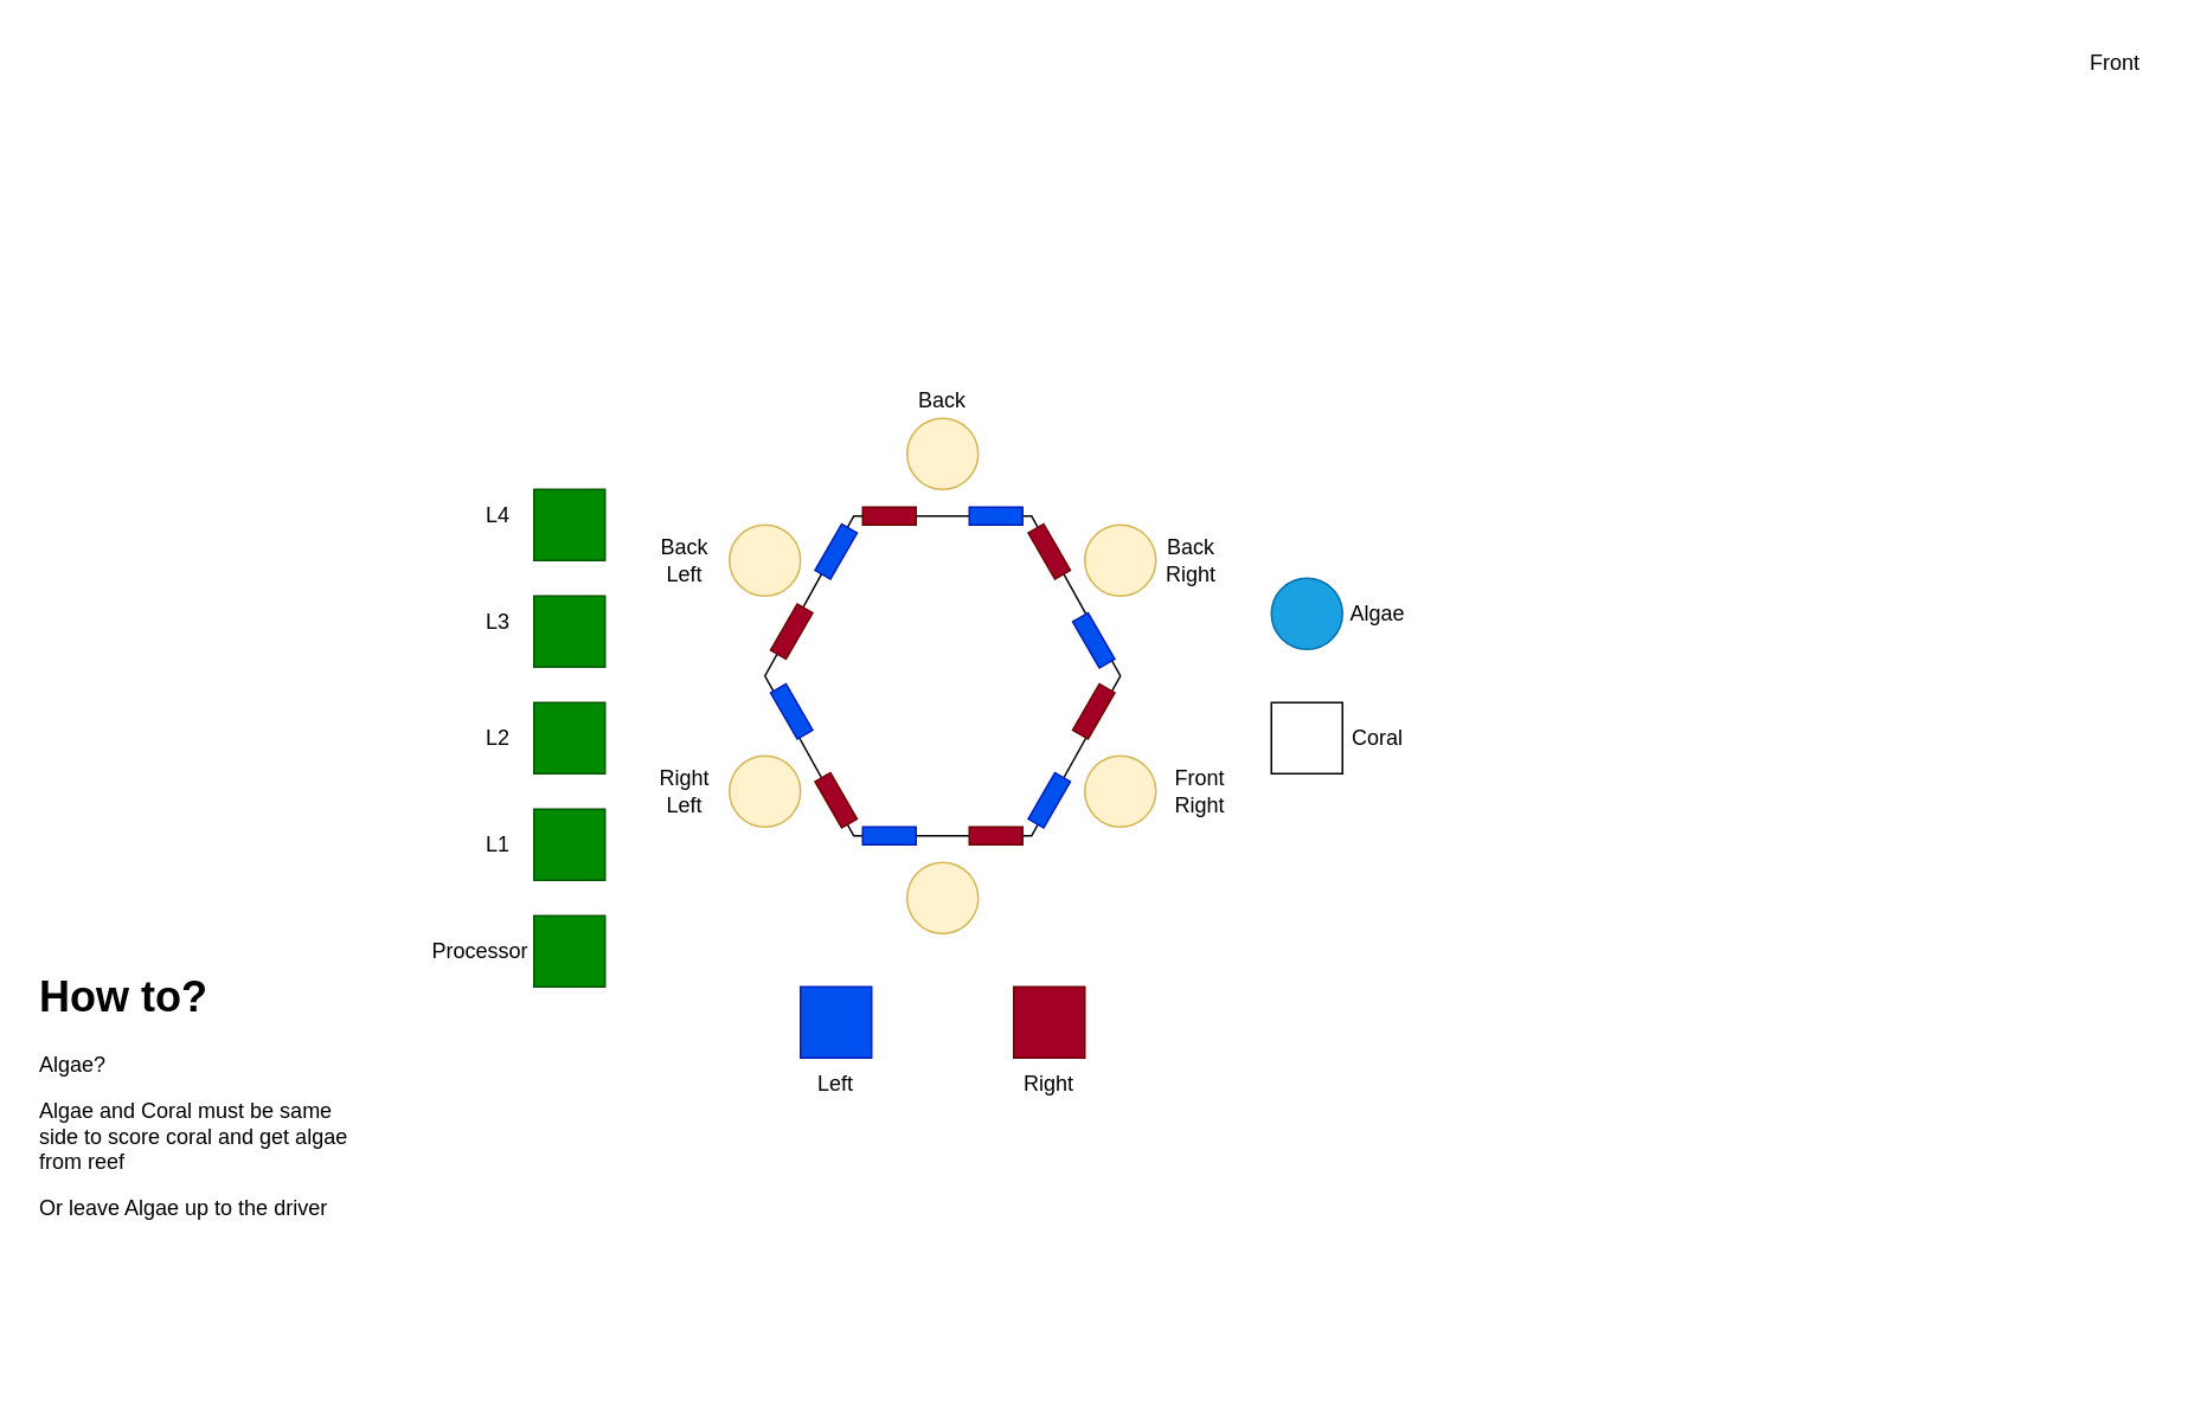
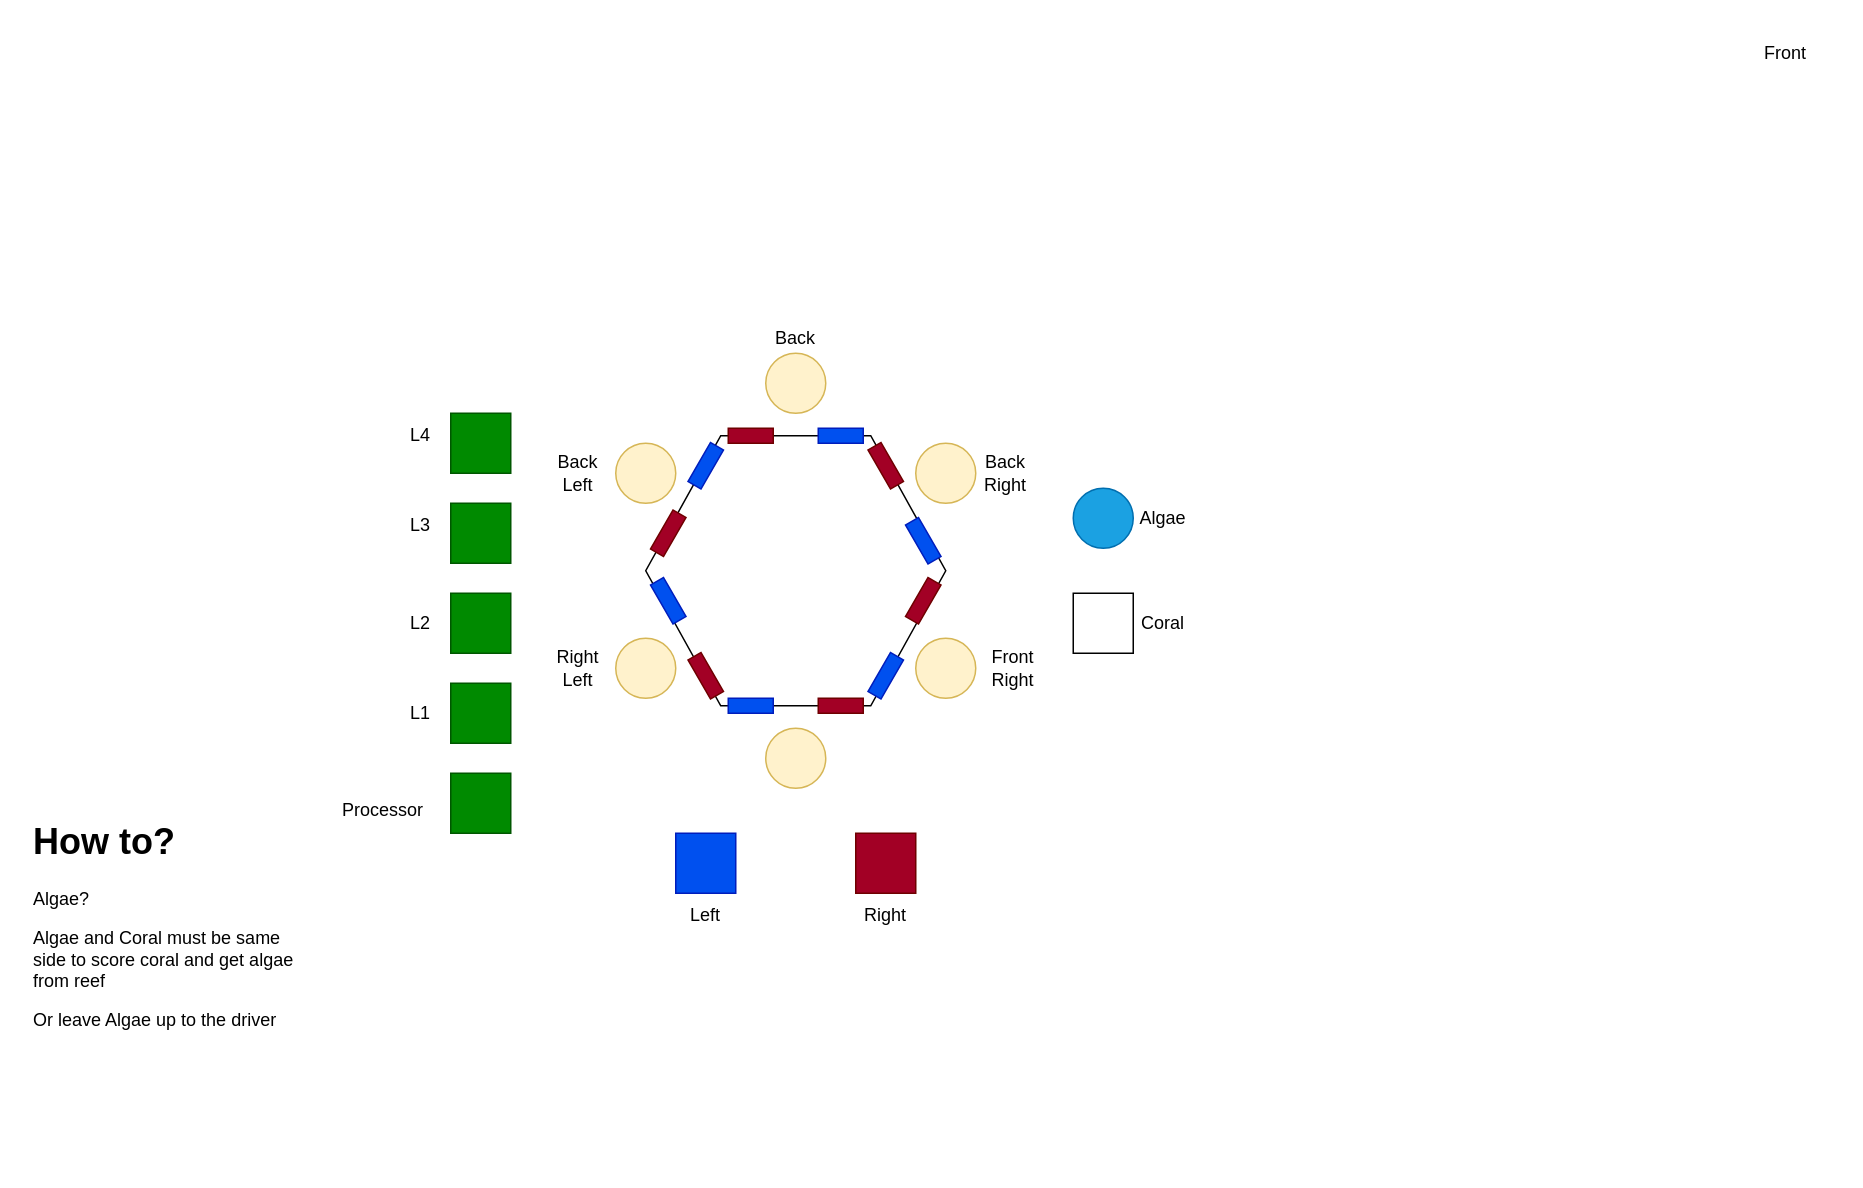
- <mxCell id="45" value="Processor" style="text;html=1;align=center;verticalAlign=middle;whiteSpace=wrap;rounded=0;" parent="1" vertex="1"><mxGeometry x="240" y="520" width="60" height="30" as="geometry" /></mxCell>
+ <mxCell id="45" value="Processor" style="text;html=1;align=center;verticalAlign=middle;whiteSpace=wrap;rounded=0;" parent="1" vertex="1"><mxGeometry x="225" y="525" width="60" height="30" as="geometry" /></mxCell>
